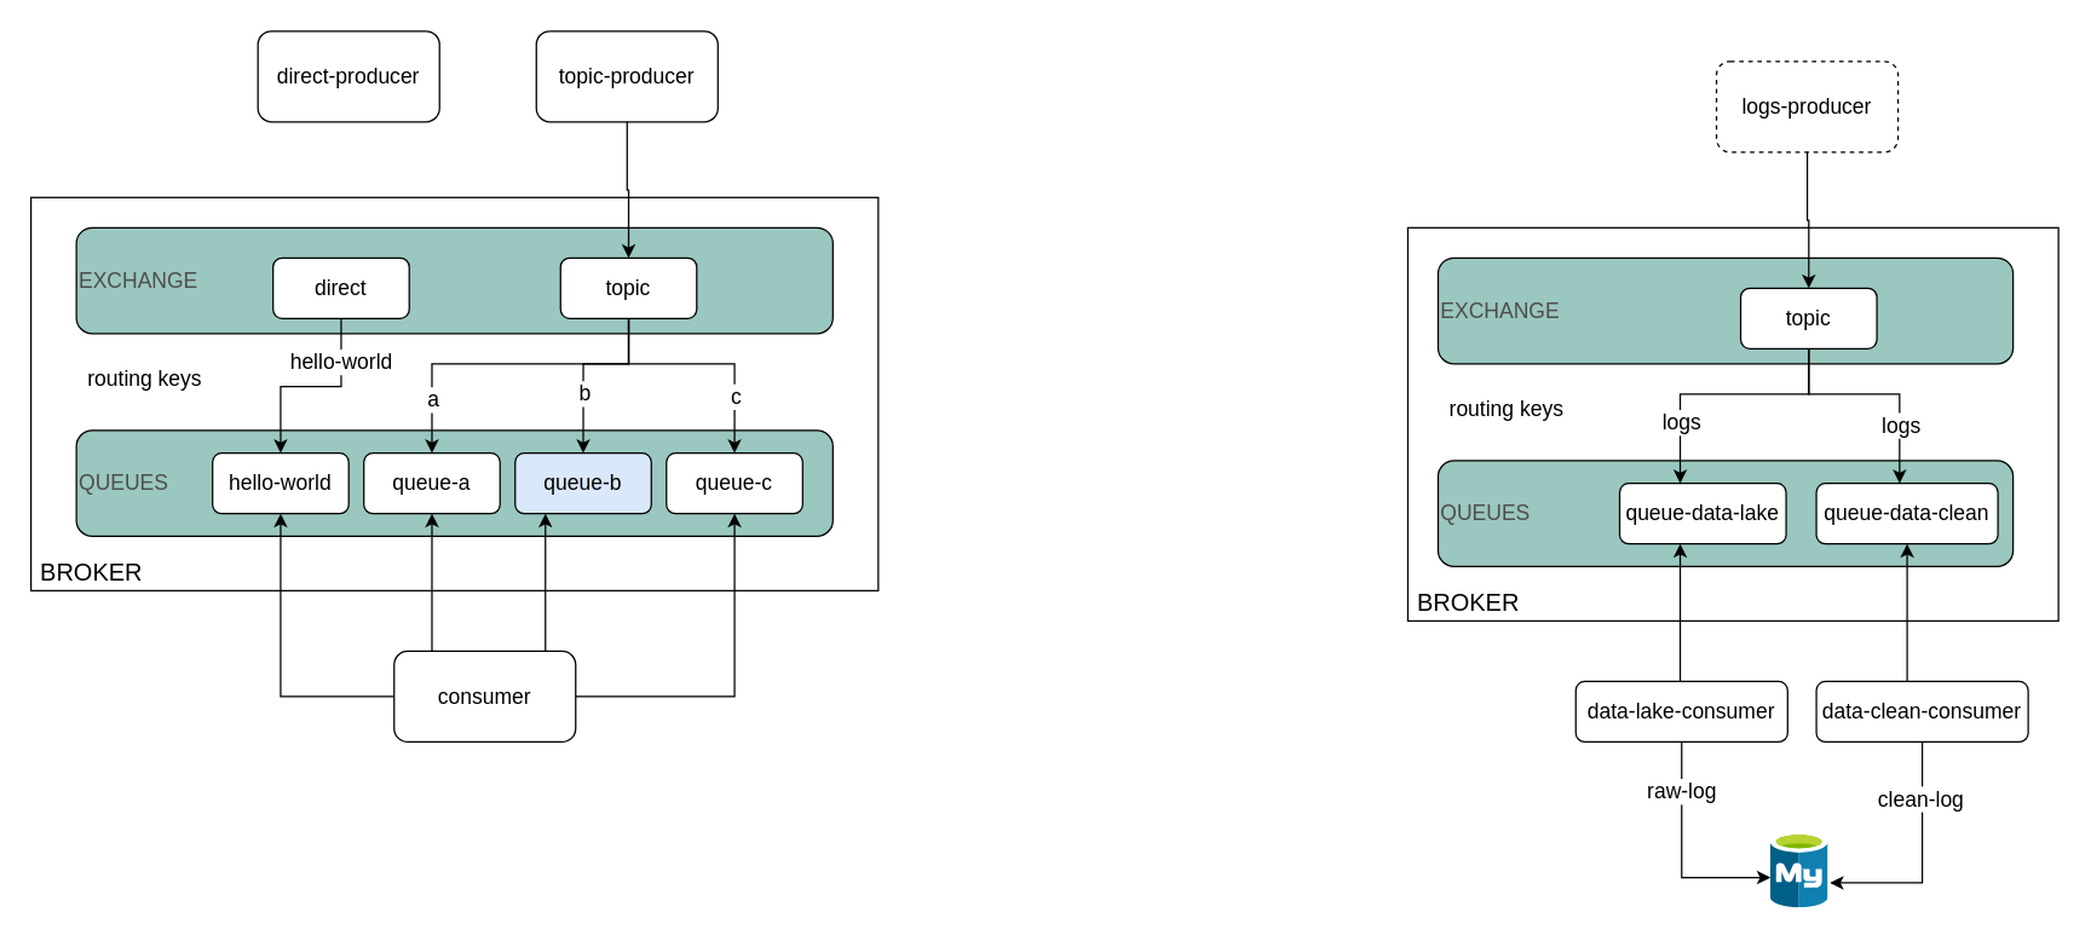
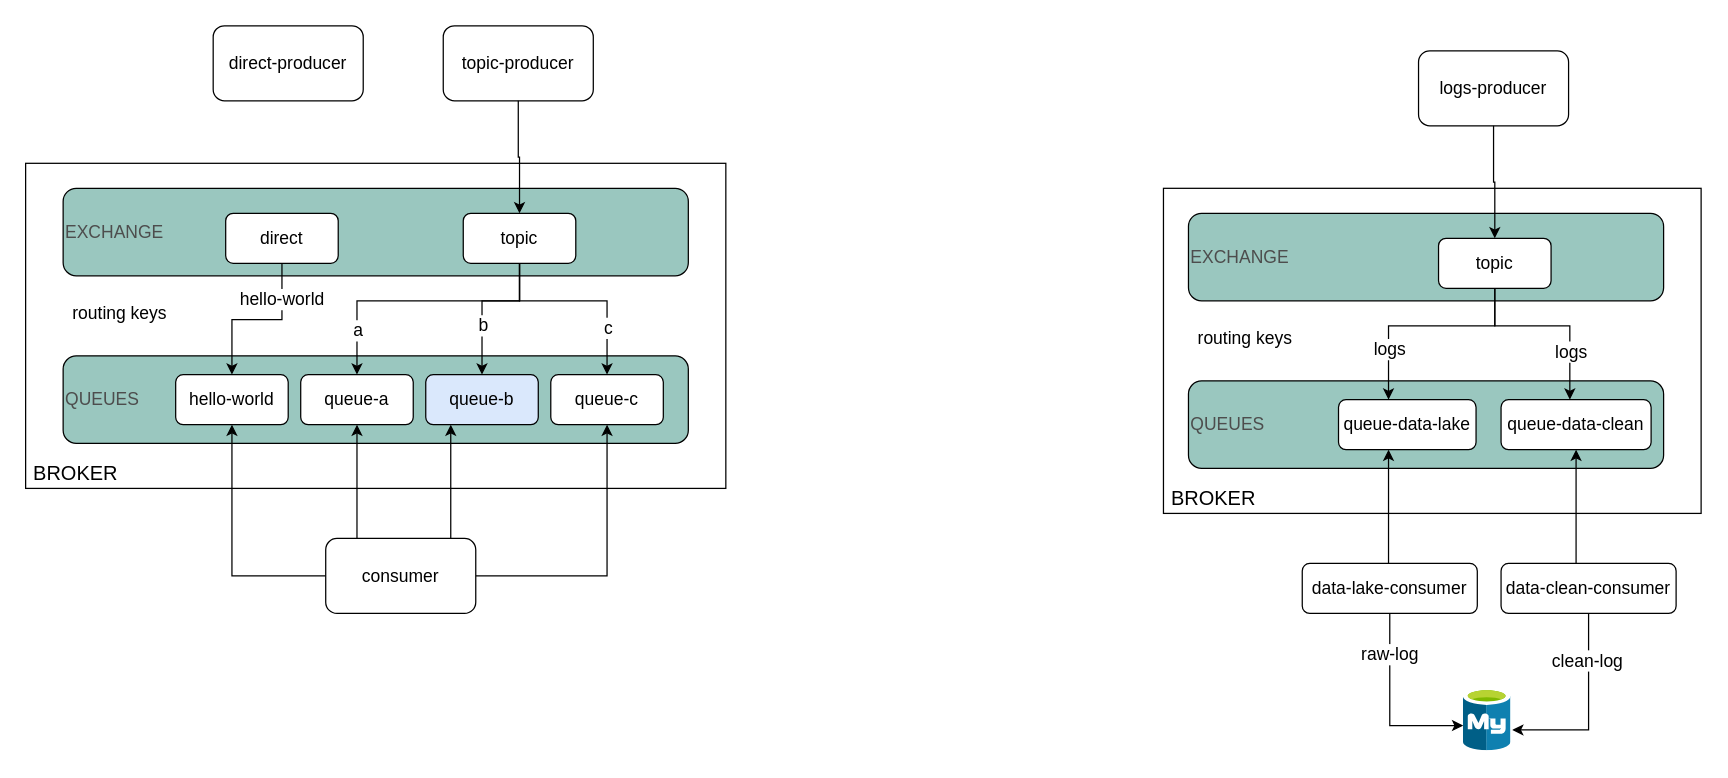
- <mxCell id="29" value="logs-producer" style="rounded=1;whiteSpace=wrap;html=1;fontSize=14;align=center;dashed=1;" parent="1" vertex="1"><mxGeometry x="1134" y="40" width="120" height="60" as="geometry" /></mxCell>
+ <mxCell id="29" value="logs-producer" style="rounded=1;whiteSpace=wrap;html=1;fontSize=14;align=center;" parent="1" vertex="1"><mxGeometry x="1134" y="40" width="120" height="60" as="geometry" /></mxCell>
